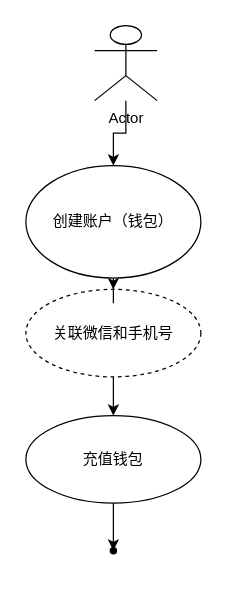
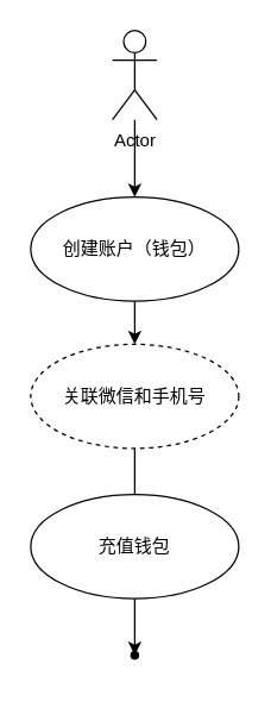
- <mxCell id="3" value="Actor" style="shape=umlActor;verticalLabelPosition=bottom;verticalAlign=top;html=1;outlineConnect=0;" vertex="1" parent="1"><mxGeometry x="75" y="20" width="50" height="60" as="geometry" /></mxCell>
+ <mxCell id="3" value="Actor" style="shape=umlActor;verticalLabelPosition=bottom;verticalAlign=top;html=1;outlineConnect=0;" vertex="1" parent="1"><mxGeometry x="75" y="20" width="30" height="60" as="geometry" /></mxCell>
- <mxCell id="7" value="创建账户（钱包）" style="ellipse;whiteSpace=wrap;html=1;" vertex="1" parent="1"><mxGeometry x="20" y="132" width="140" height="90" as="geometry" /></mxCell>
+ <mxCell id="7" value="创建账户（钱包）" style="ellipse;whiteSpace=wrap;html=1;" vertex="1" parent="1"><mxGeometry x="20" y="132" width="140" height="70" as="geometry" /></mxCell>
- <mxCell id="4" style="edgeStyle=orthogonalEdgeStyle;rounded=0;orthogonalLoop=1;jettySize=auto;html=1;" edge="1" parent="1" source="5" target="8"><mxGeometry relative="1" as="geometry" /></mxCell>
+ <mxCell id="4" style="edgeStyle=orthogonalEdgeStyle;rounded=0;orthogonalLoop=1;jettySize=auto;html=1;endArrow=none;" edge="1" parent="1" source="5" target="8"><mxGeometry relative="1" as="geometry" /></mxCell>
